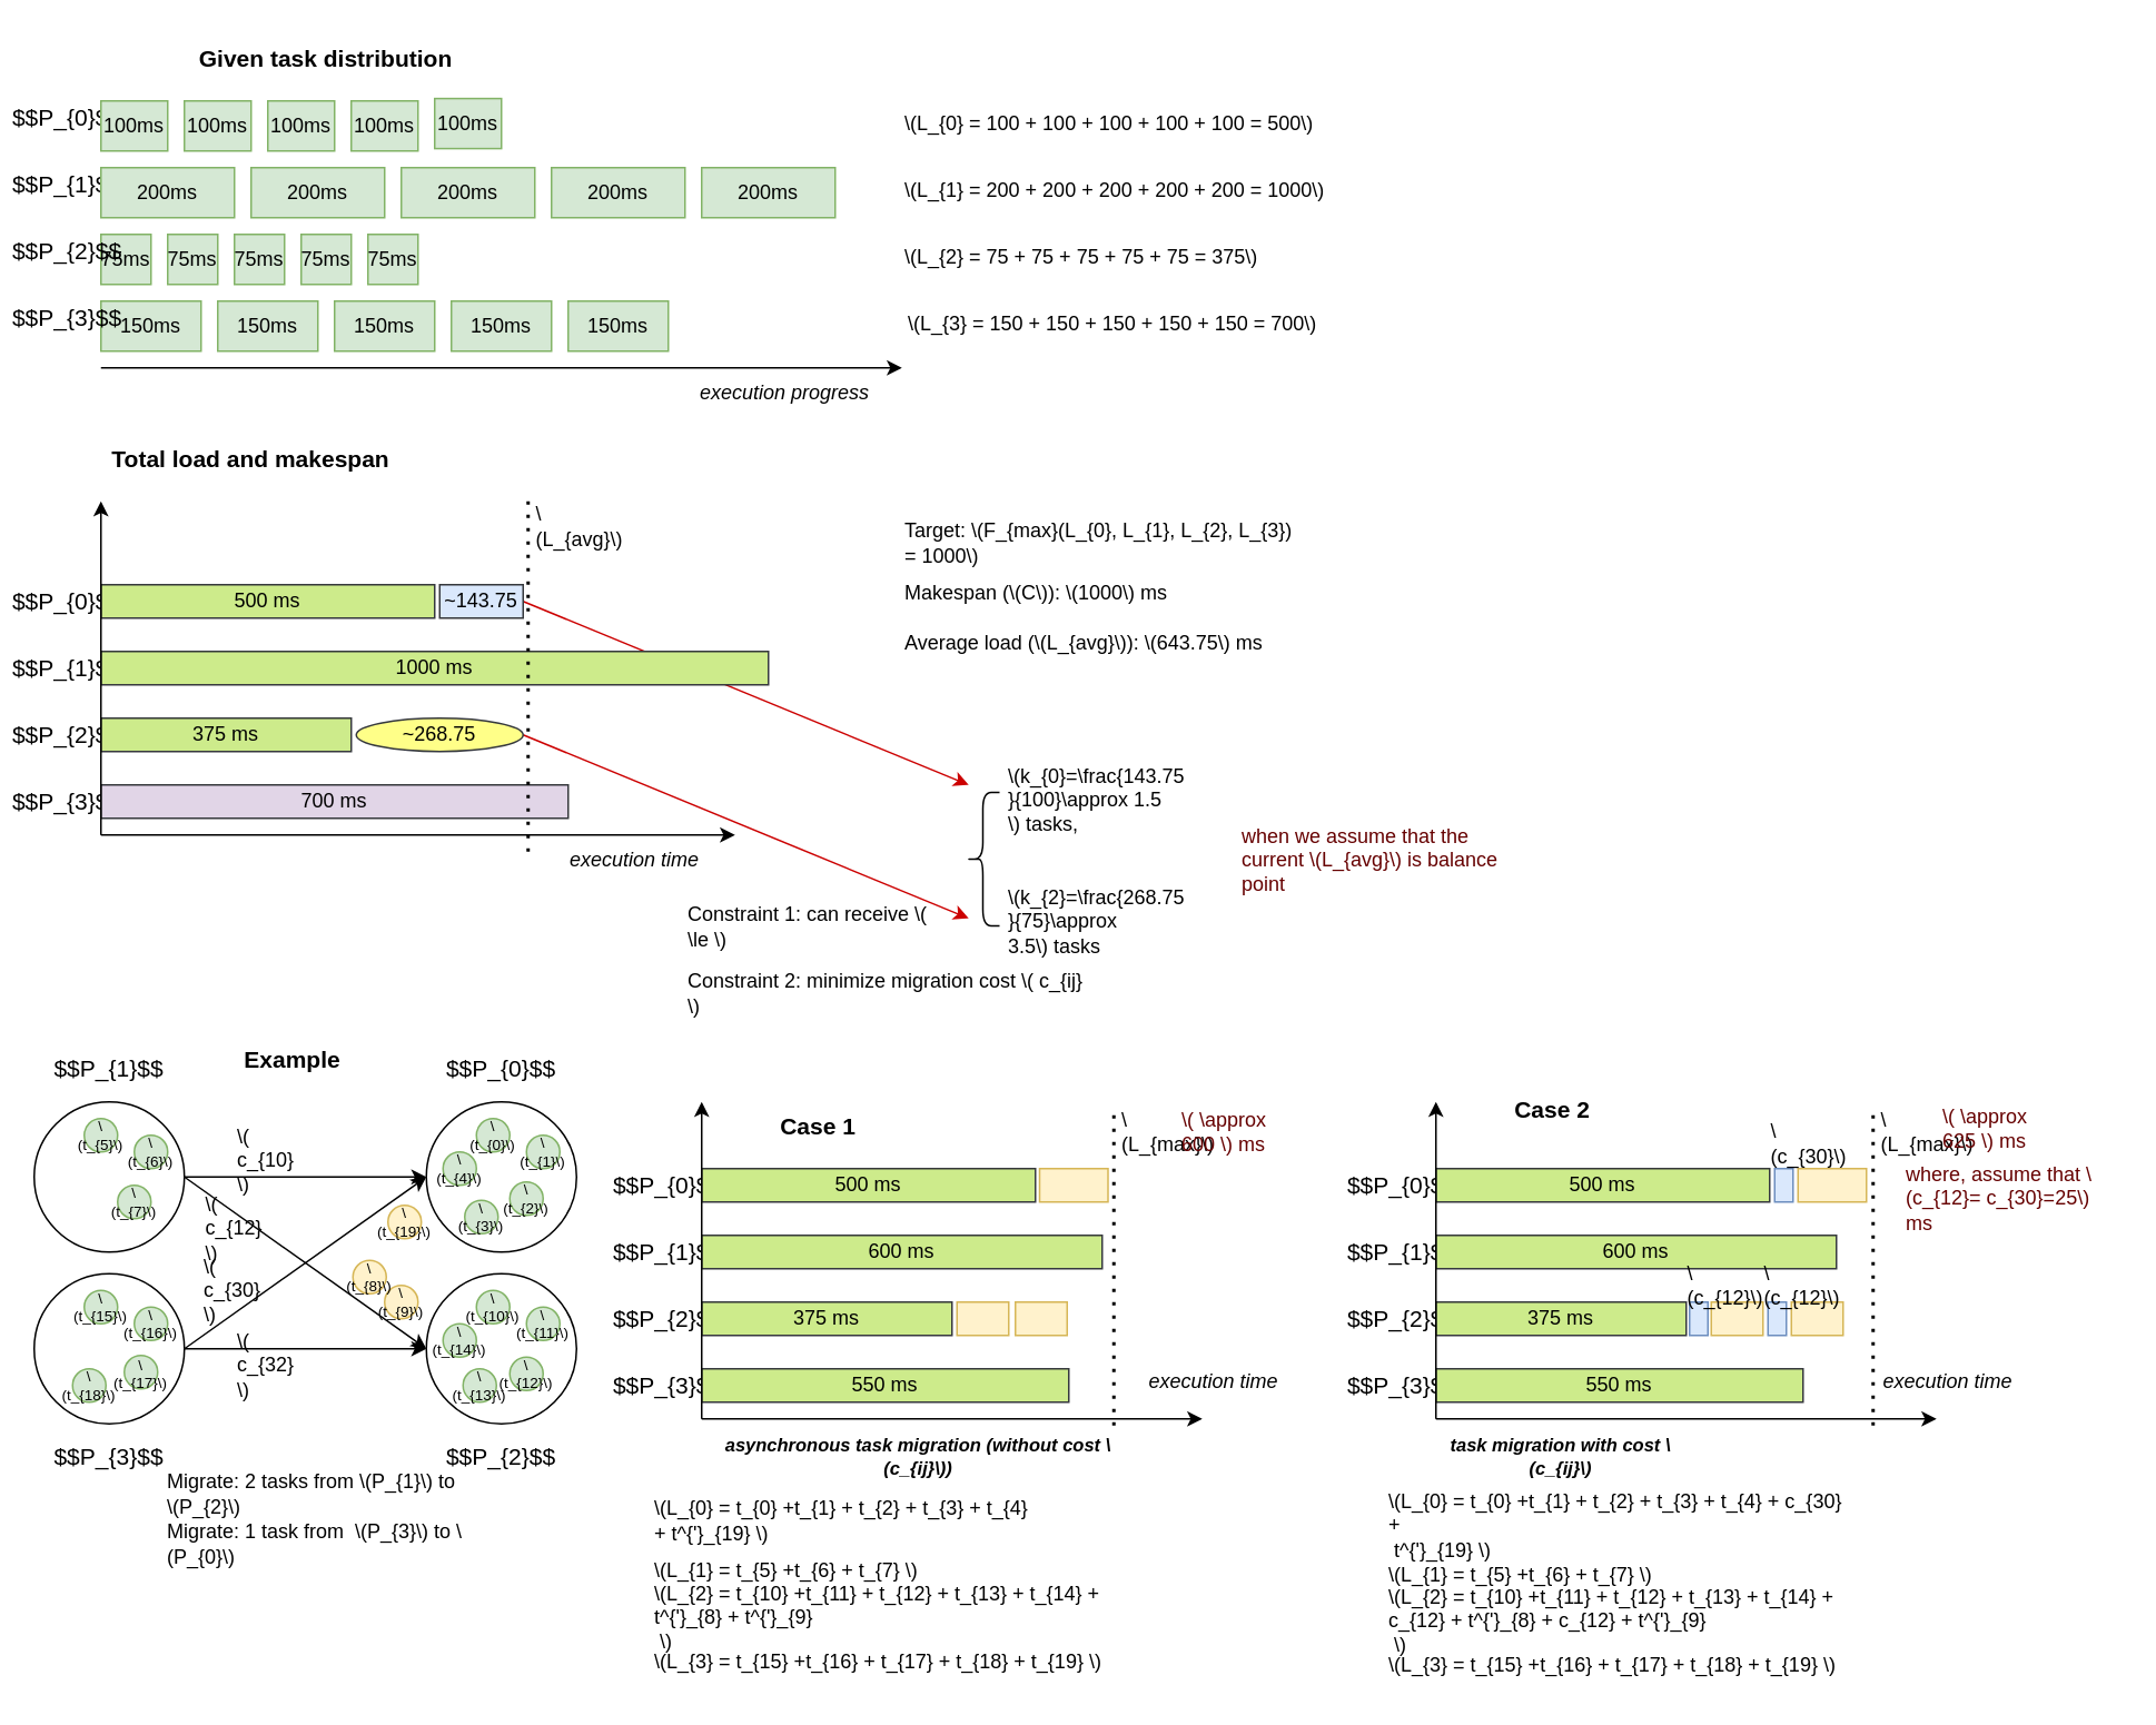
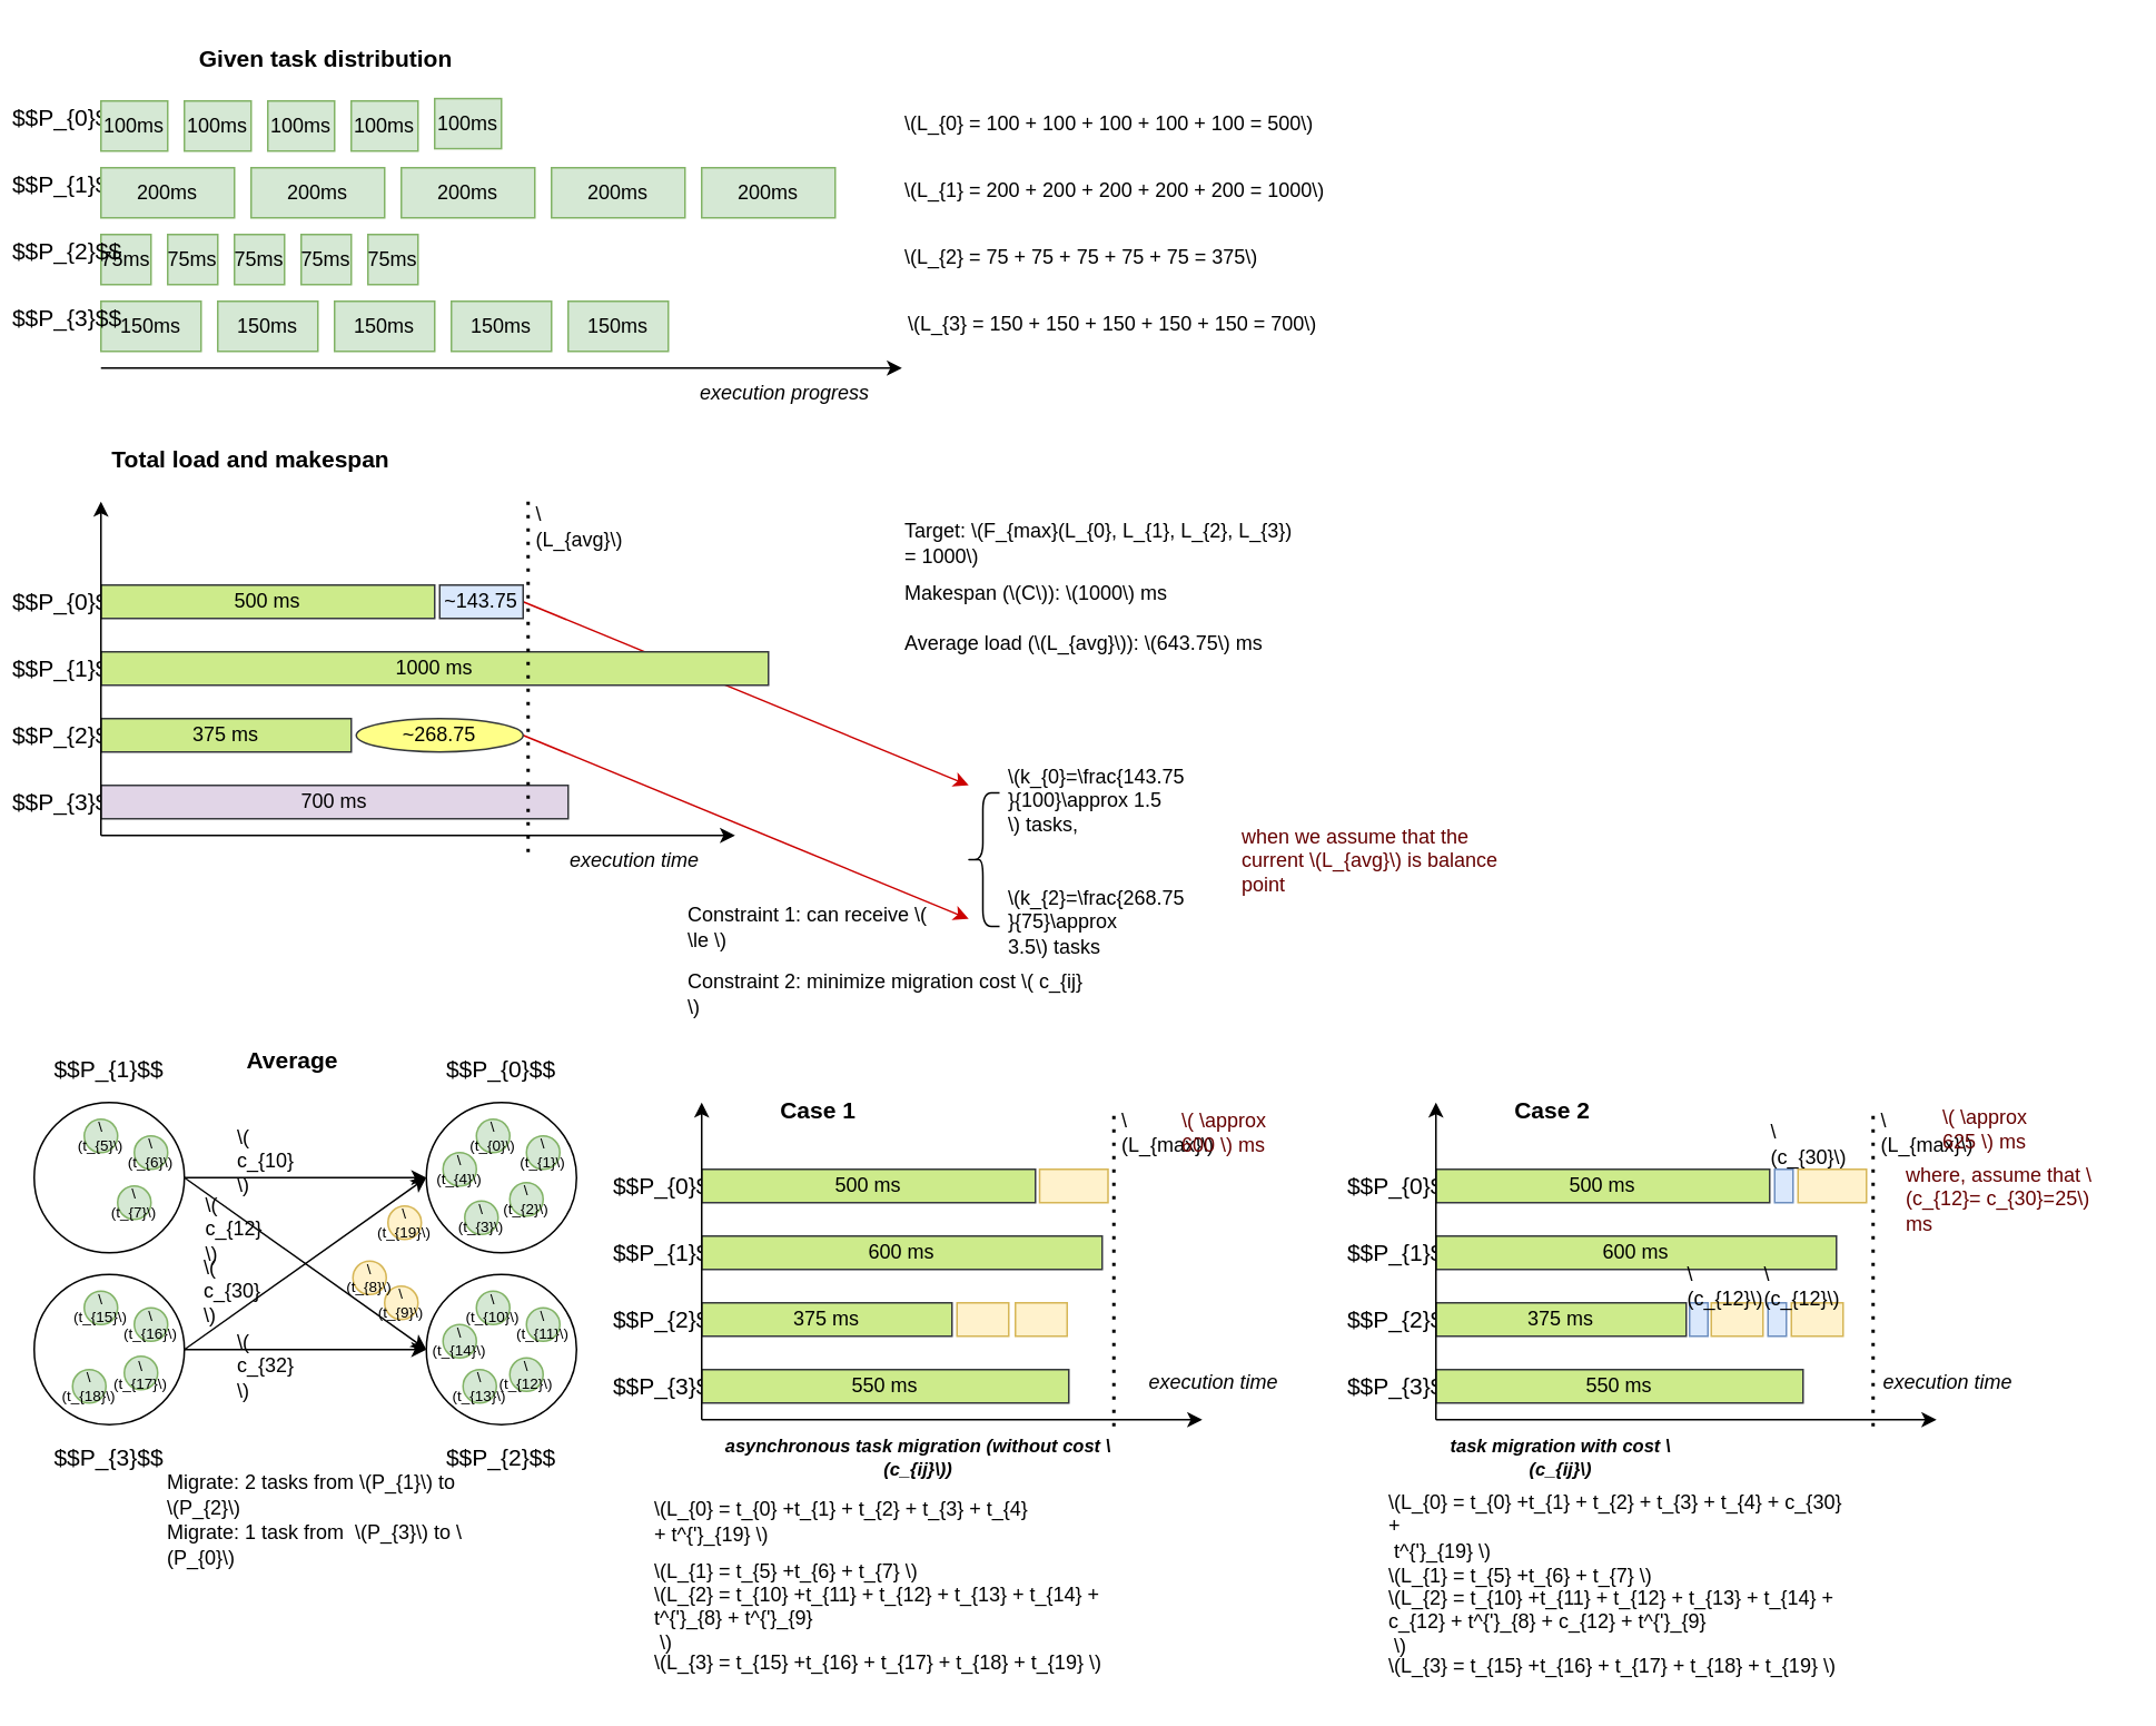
- <mxCell id="122" value="&lt;font style=&quot;font-size: 14px;&quot;&gt;Example&lt;/font&gt;" style="text;html=1;strokeColor=none;fillColor=none;align=center;verticalAlign=middle;whiteSpace=wrap;rounded=0;fontStyle=1" parent="1" vertex="1"><mxGeometry x="140" y="620" width="70" height="30" as="geometry" /></mxCell>
+ <mxCell id="122" value="&lt;font style=&quot;font-size: 14px;&quot;&gt;Average&lt;/font&gt;" style="text;html=1;strokeColor=none;fillColor=none;align=center;verticalAlign=middle;whiteSpace=wrap;rounded=0;fontStyle=1" parent="1" vertex="1"><mxGeometry x="140" y="620" width="70" height="30" as="geometry" /></mxCell>
- <mxCell id="169" value="&lt;font style=&quot;font-size: 14px;&quot;&gt;Case 1&lt;/font&gt;" style="text;html=1;strokeColor=none;fillColor=none;align=center;verticalAlign=middle;whiteSpace=wrap;rounded=0;fontStyle=1" vertex="1" parent="1"><mxGeometry x="460" y="660" width="60" height="30" as="geometry" /></mxCell>
+ <mxCell id="169" value="&lt;font style=&quot;font-size: 14px;&quot;&gt;Case 1&lt;/font&gt;" style="text;html=1;strokeColor=none;fillColor=none;align=center;verticalAlign=middle;whiteSpace=wrap;rounded=0;fontStyle=1" vertex="1" parent="1"><mxGeometry x="460" y="650" width="60" height="30" as="geometry" /></mxCell>
